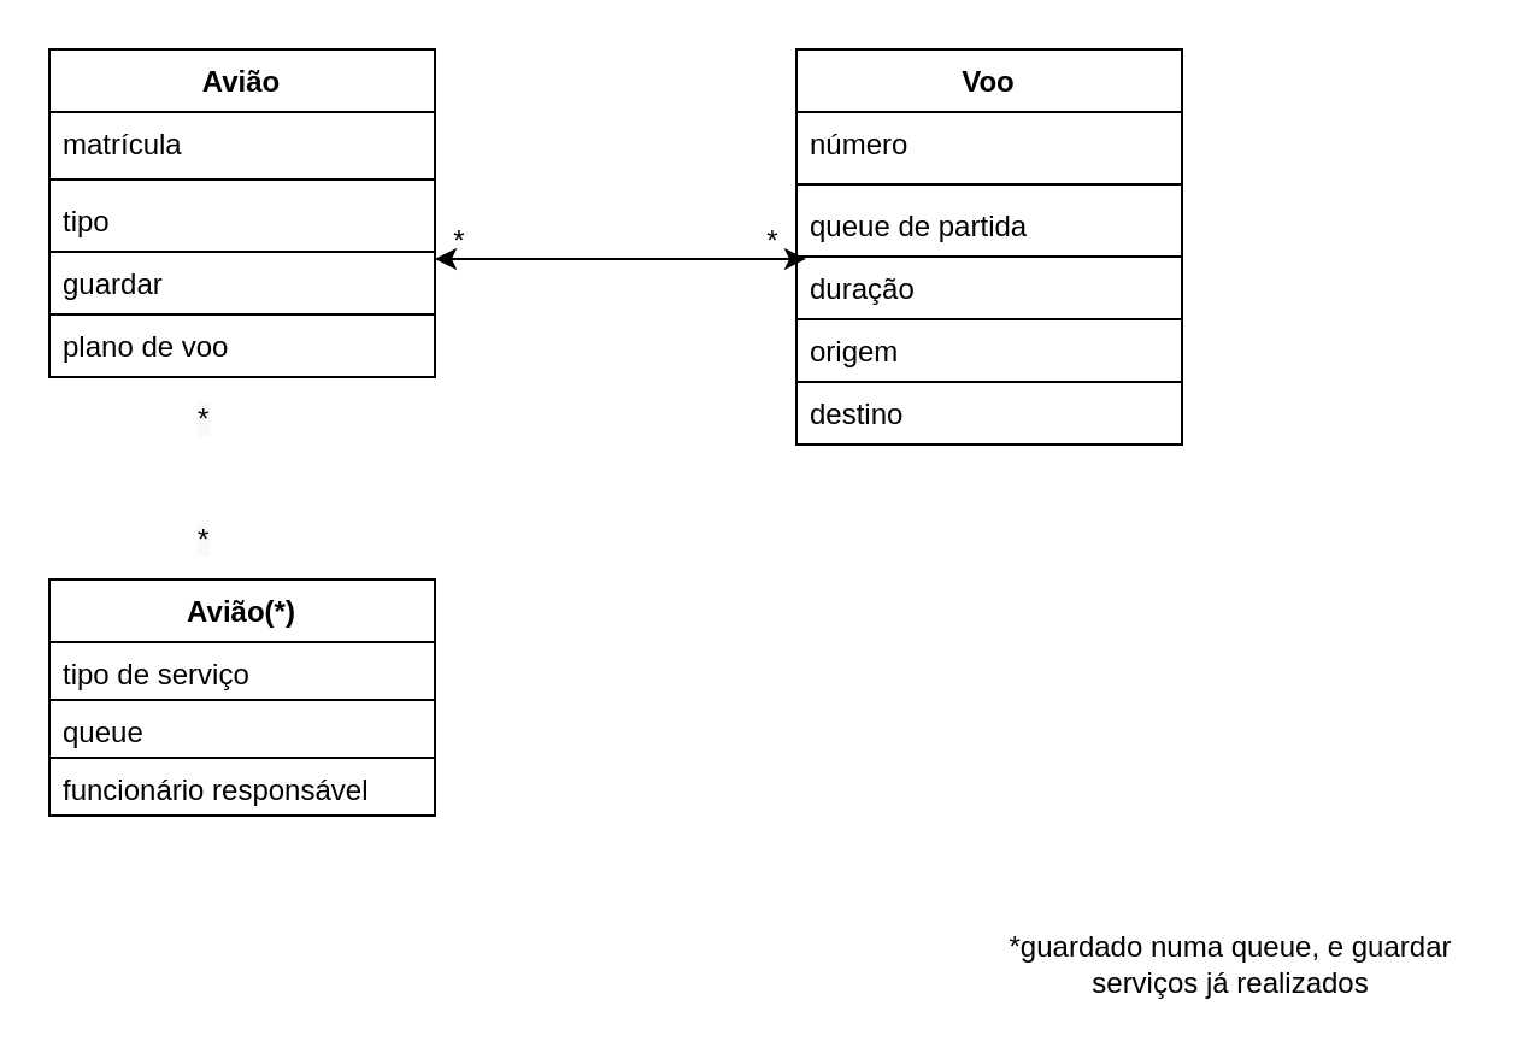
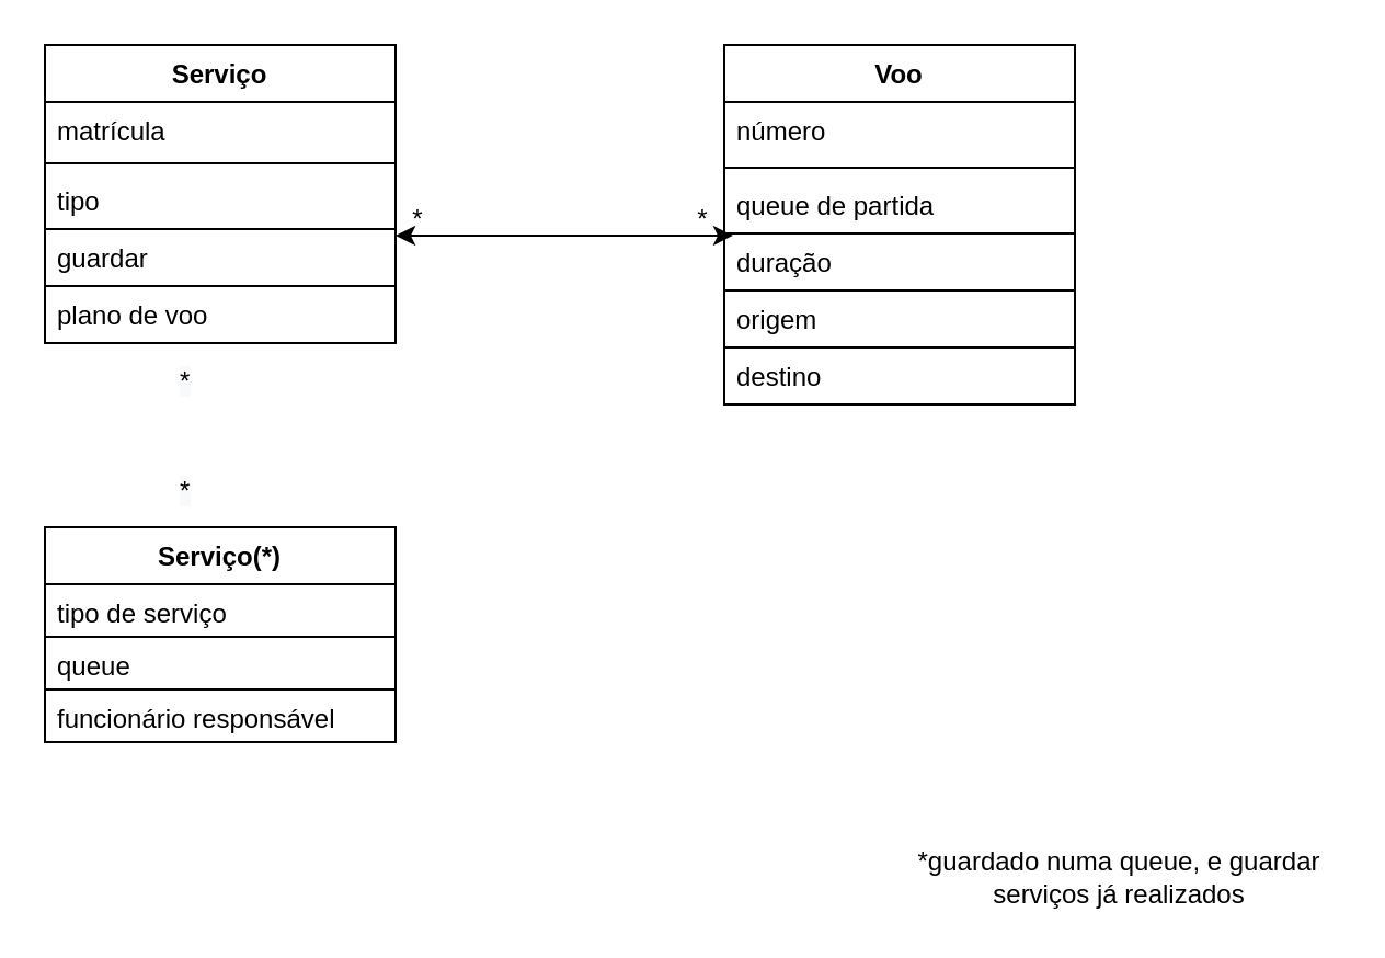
- <mxCell id="2" value="Avião" style="swimlane;fontStyle=1;align=center;verticalAlign=top;childLayout=stackLayout;horizontal=1;startSize=26;horizontalStack=0;resizeParent=1;resizeParentMax=0;resizeLast=0;collapsible=1;marginBottom=0;" vertex="1" parent="1"><mxGeometry x="20" y="20" width="160" height="136" as="geometry"><mxRectangle x="410" y="390" width="60" height="26" as="alternateBounds" /></mxGeometry></mxCell>
+ <mxCell id="2" value="Serviço" style="swimlane;fontStyle=1;align=center;verticalAlign=top;childLayout=stackLayout;horizontal=1;startSize=26;horizontalStack=0;resizeParent=1;resizeParentMax=0;resizeLast=0;collapsible=1;marginBottom=0;" vertex="1" parent="1"><mxGeometry x="20" y="20" width="160" height="136" as="geometry"><mxRectangle x="410" y="390" width="60" height="26" as="alternateBounds" /></mxGeometry></mxCell>
- <mxCell id="15" value="Avião(*)" style="swimlane;fontStyle=1;align=center;verticalAlign=top;childLayout=stackLayout;horizontal=1;startSize=26;horizontalStack=0;resizeParent=1;resizeParentMax=0;resizeLast=0;collapsible=1;marginBottom=0;" vertex="1" parent="1"><mxGeometry x="20" y="240" width="160" height="98" as="geometry"><mxRectangle x="410" y="390" width="60" height="26" as="alternateBounds" /></mxGeometry></mxCell>
+ <mxCell id="15" value="Serviço(*)" style="swimlane;fontStyle=1;align=center;verticalAlign=top;childLayout=stackLayout;horizontal=1;startSize=26;horizontalStack=0;resizeParent=1;resizeParentMax=0;resizeLast=0;collapsible=1;marginBottom=0;" vertex="1" parent="1"><mxGeometry x="20" y="240" width="160" height="98" as="geometry"><mxRectangle x="410" y="390" width="60" height="26" as="alternateBounds" /></mxGeometry></mxCell>
